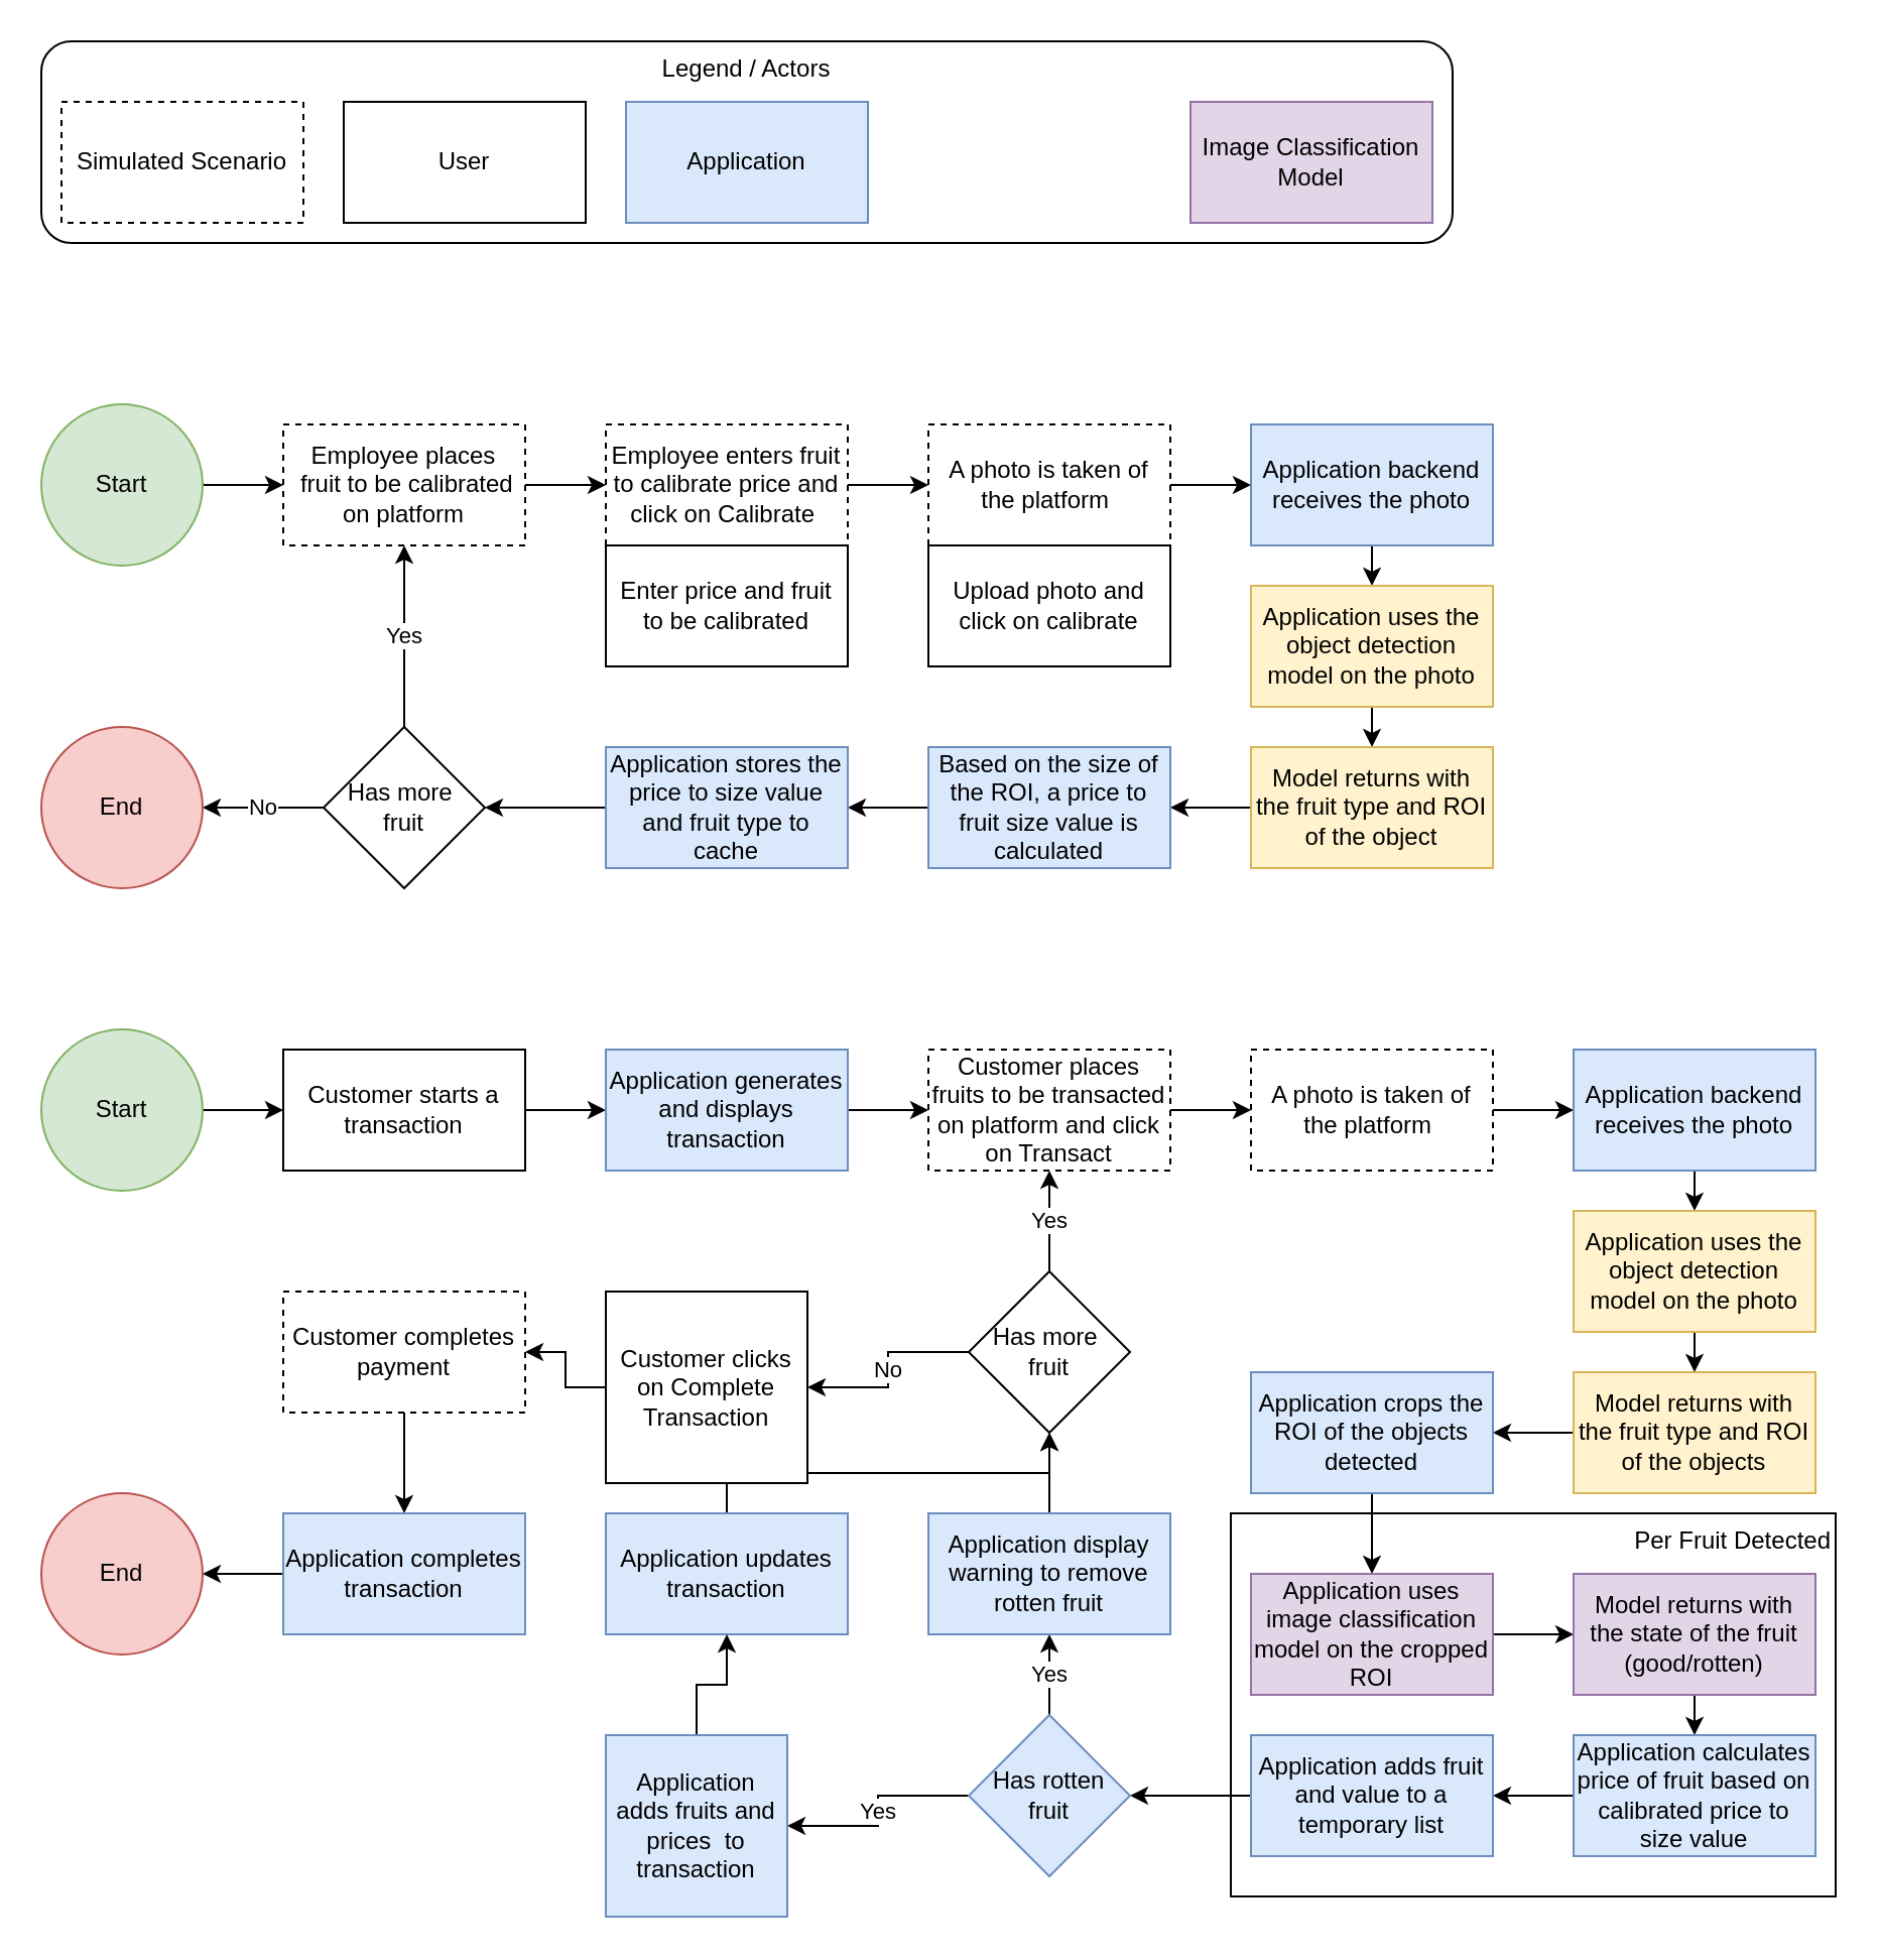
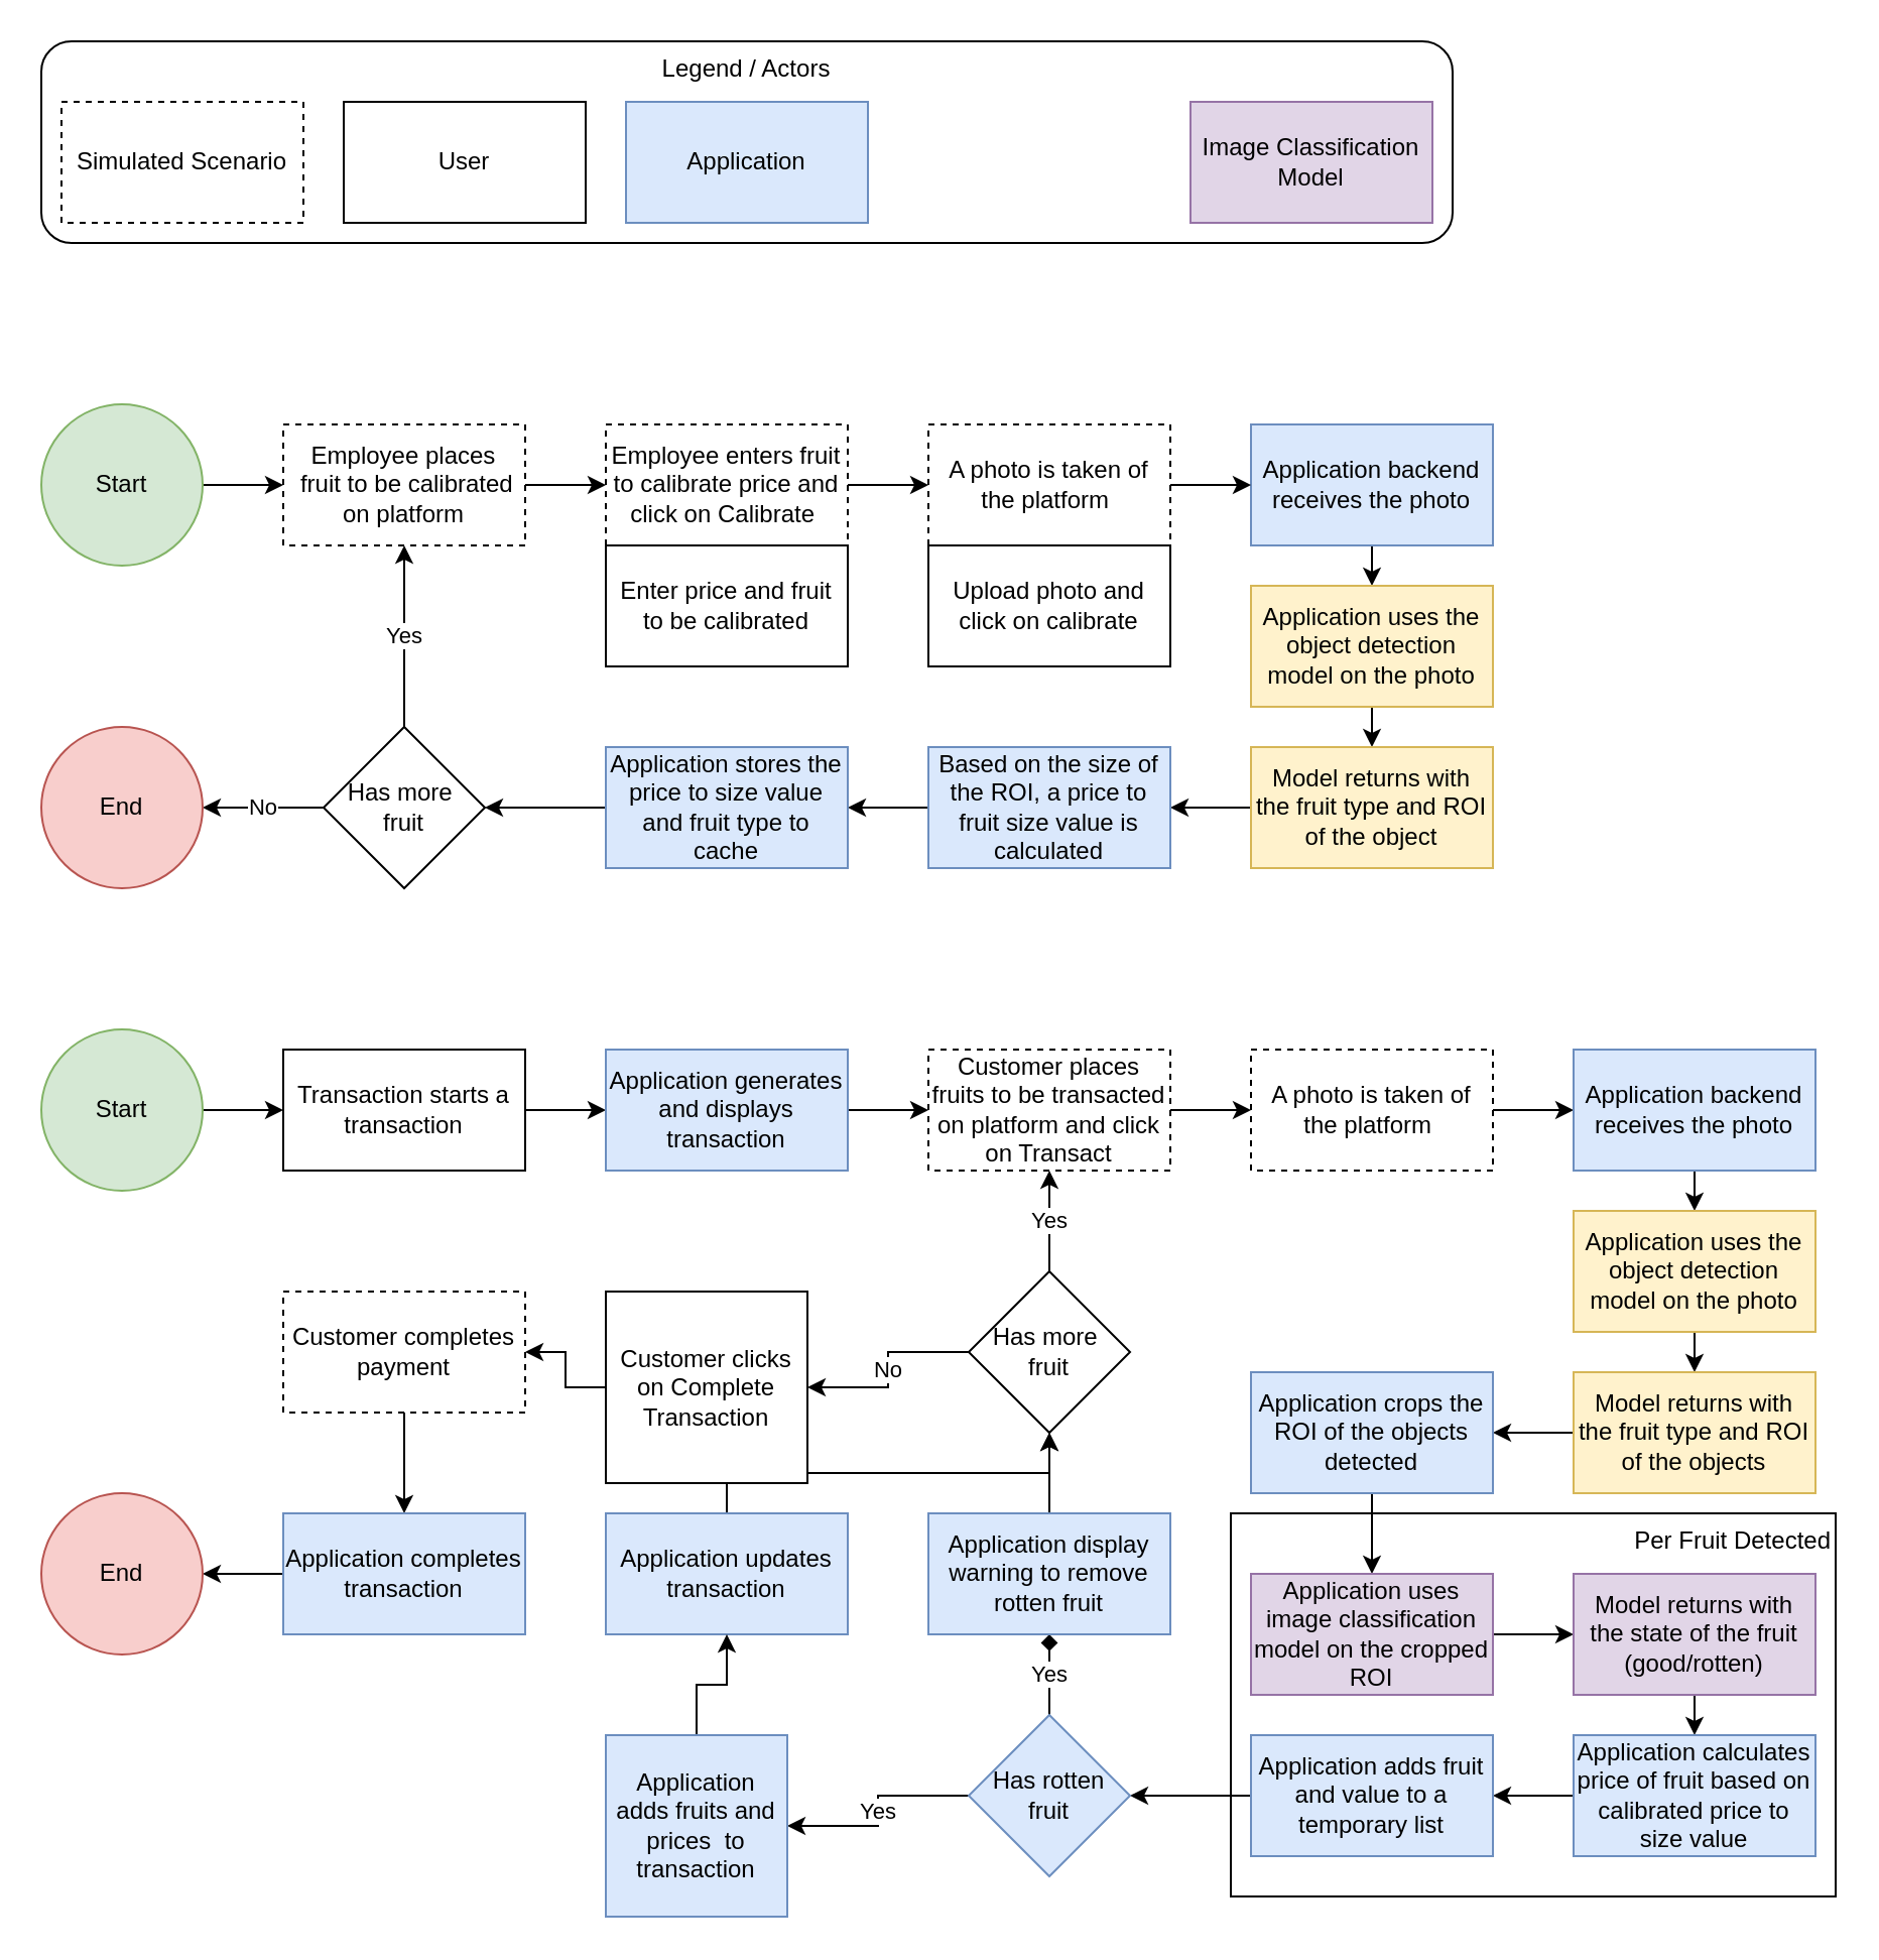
- <mxCell id="6" value="Customer starts a transaction" style="rounded=0;whiteSpace=wrap;html=1;" vertex="1" parent="1"><mxGeometry x="140" y="520" width="120" height="60" as="geometry" /></mxCell>
+ <mxCell id="6" value="Transaction starts a transaction" style="rounded=0;whiteSpace=wrap;html=1;" vertex="1" parent="1"><mxGeometry x="140" y="520" width="120" height="60" as="geometry" /></mxCell>
- <mxCell id="53" value="Yes" style="edgeStyle=orthogonalEdgeStyle;rounded=0;orthogonalLoop=1;jettySize=auto;html=1;exitX=0.5;exitY=0;exitDx=0;exitDy=0;" edge="1" parent="1" source="55" target="59"><mxGeometry relative="1" as="geometry" /></mxCell>
+ <mxCell id="53" value="Yes" style="edgeStyle=orthogonalEdgeStyle;rounded=0;orthogonalLoop=1;jettySize=auto;html=1;exitX=0.5;exitY=0;exitDx=0;exitDy=0;endArrow=diamond;" edge="1" parent="1" source="55" target="59"><mxGeometry relative="1" as="geometry" /></mxCell>
